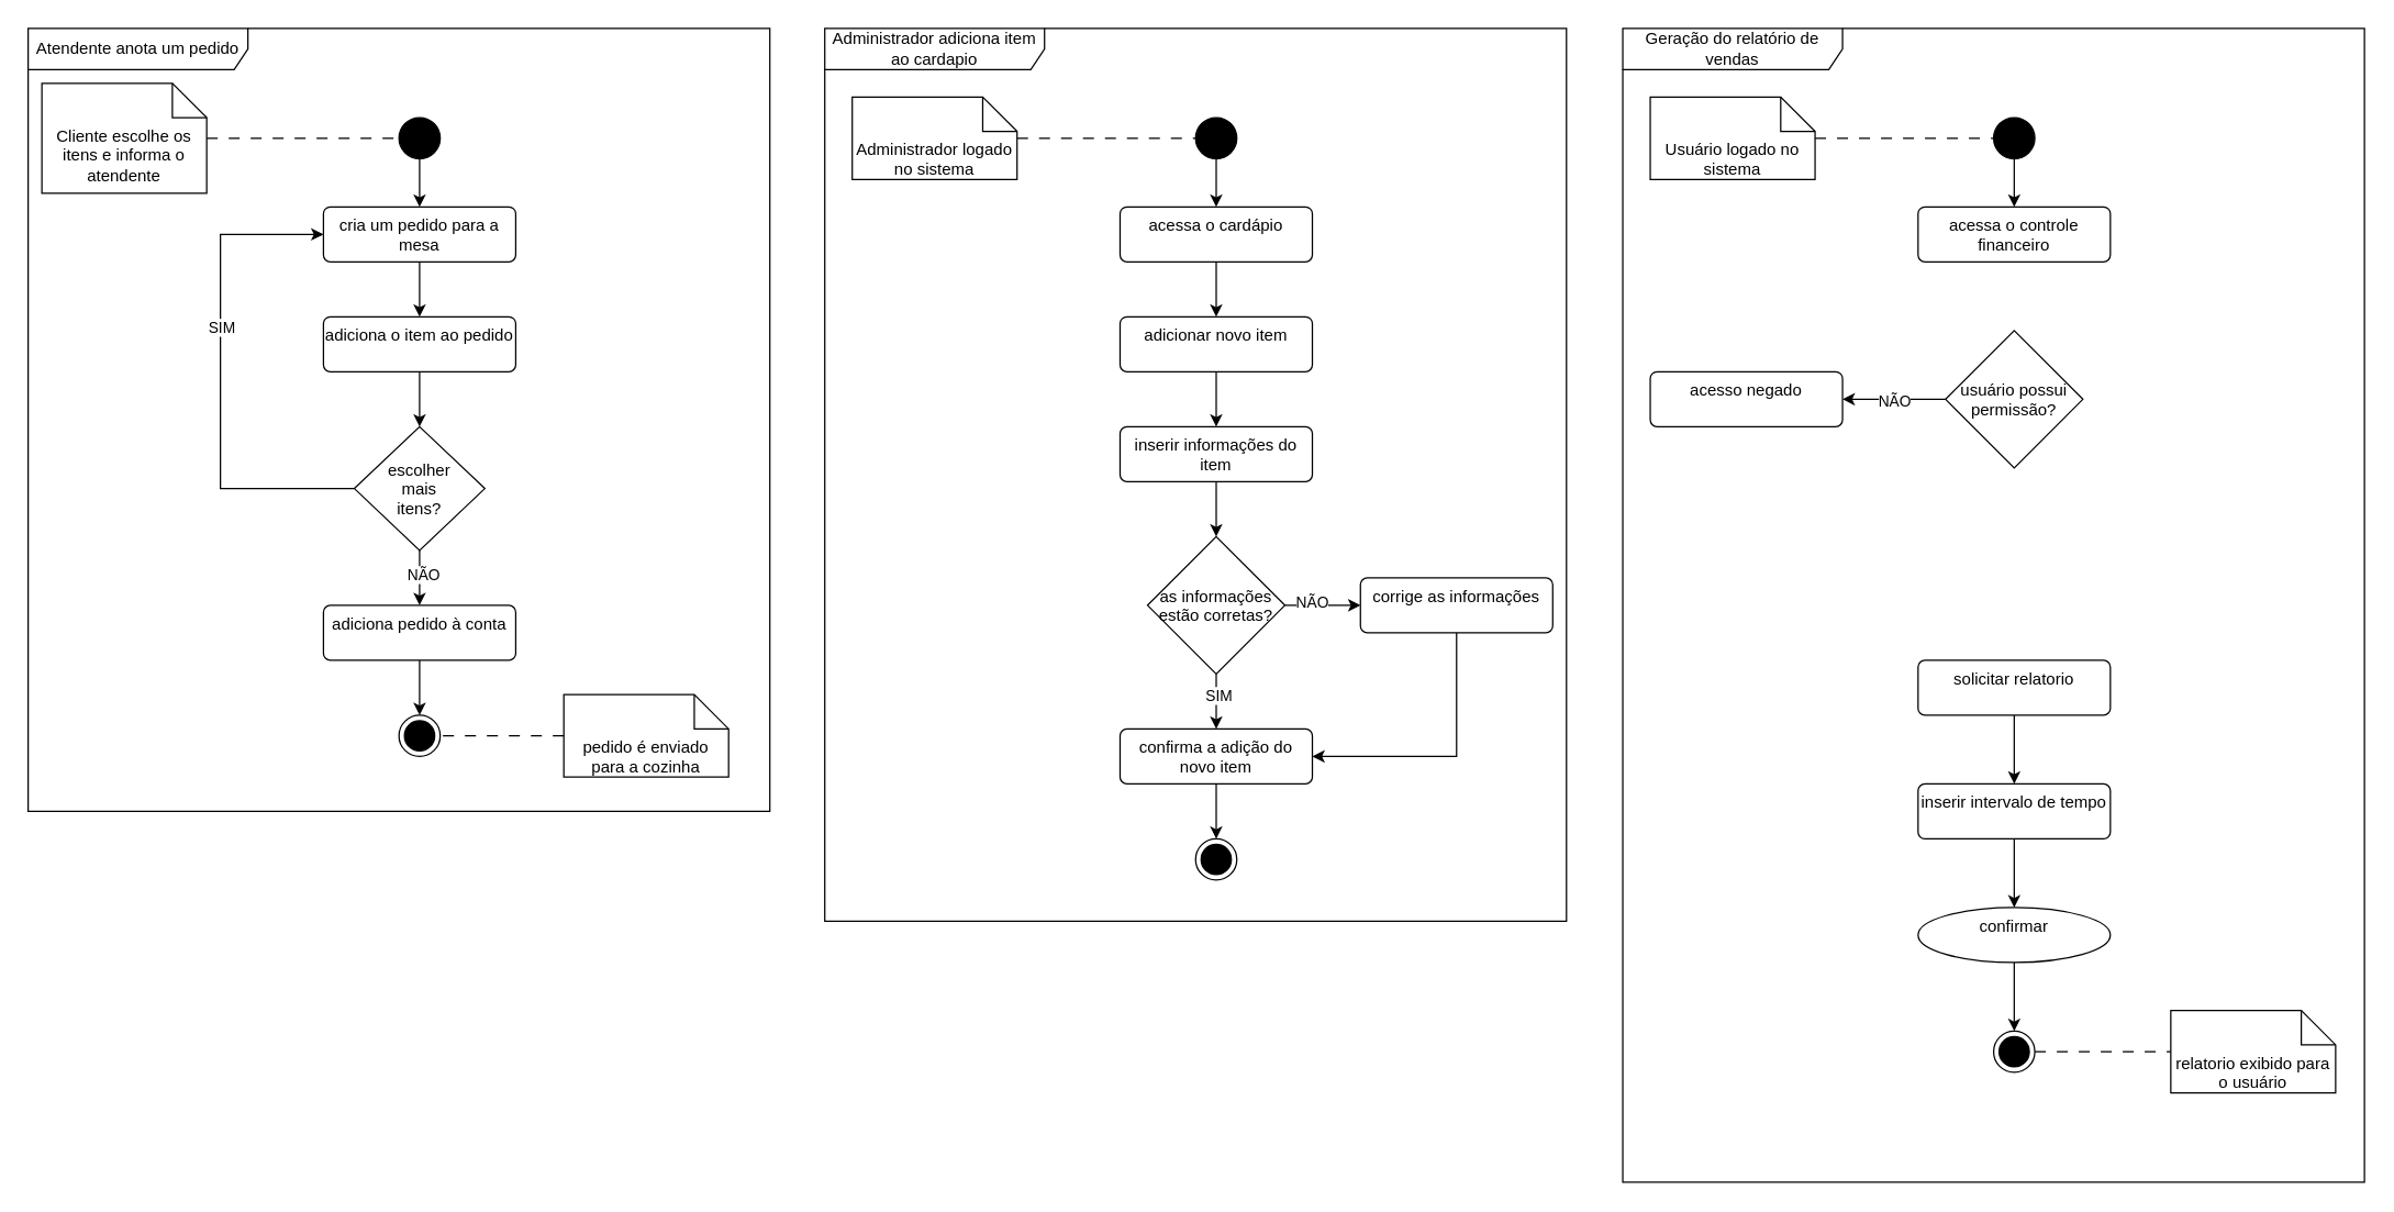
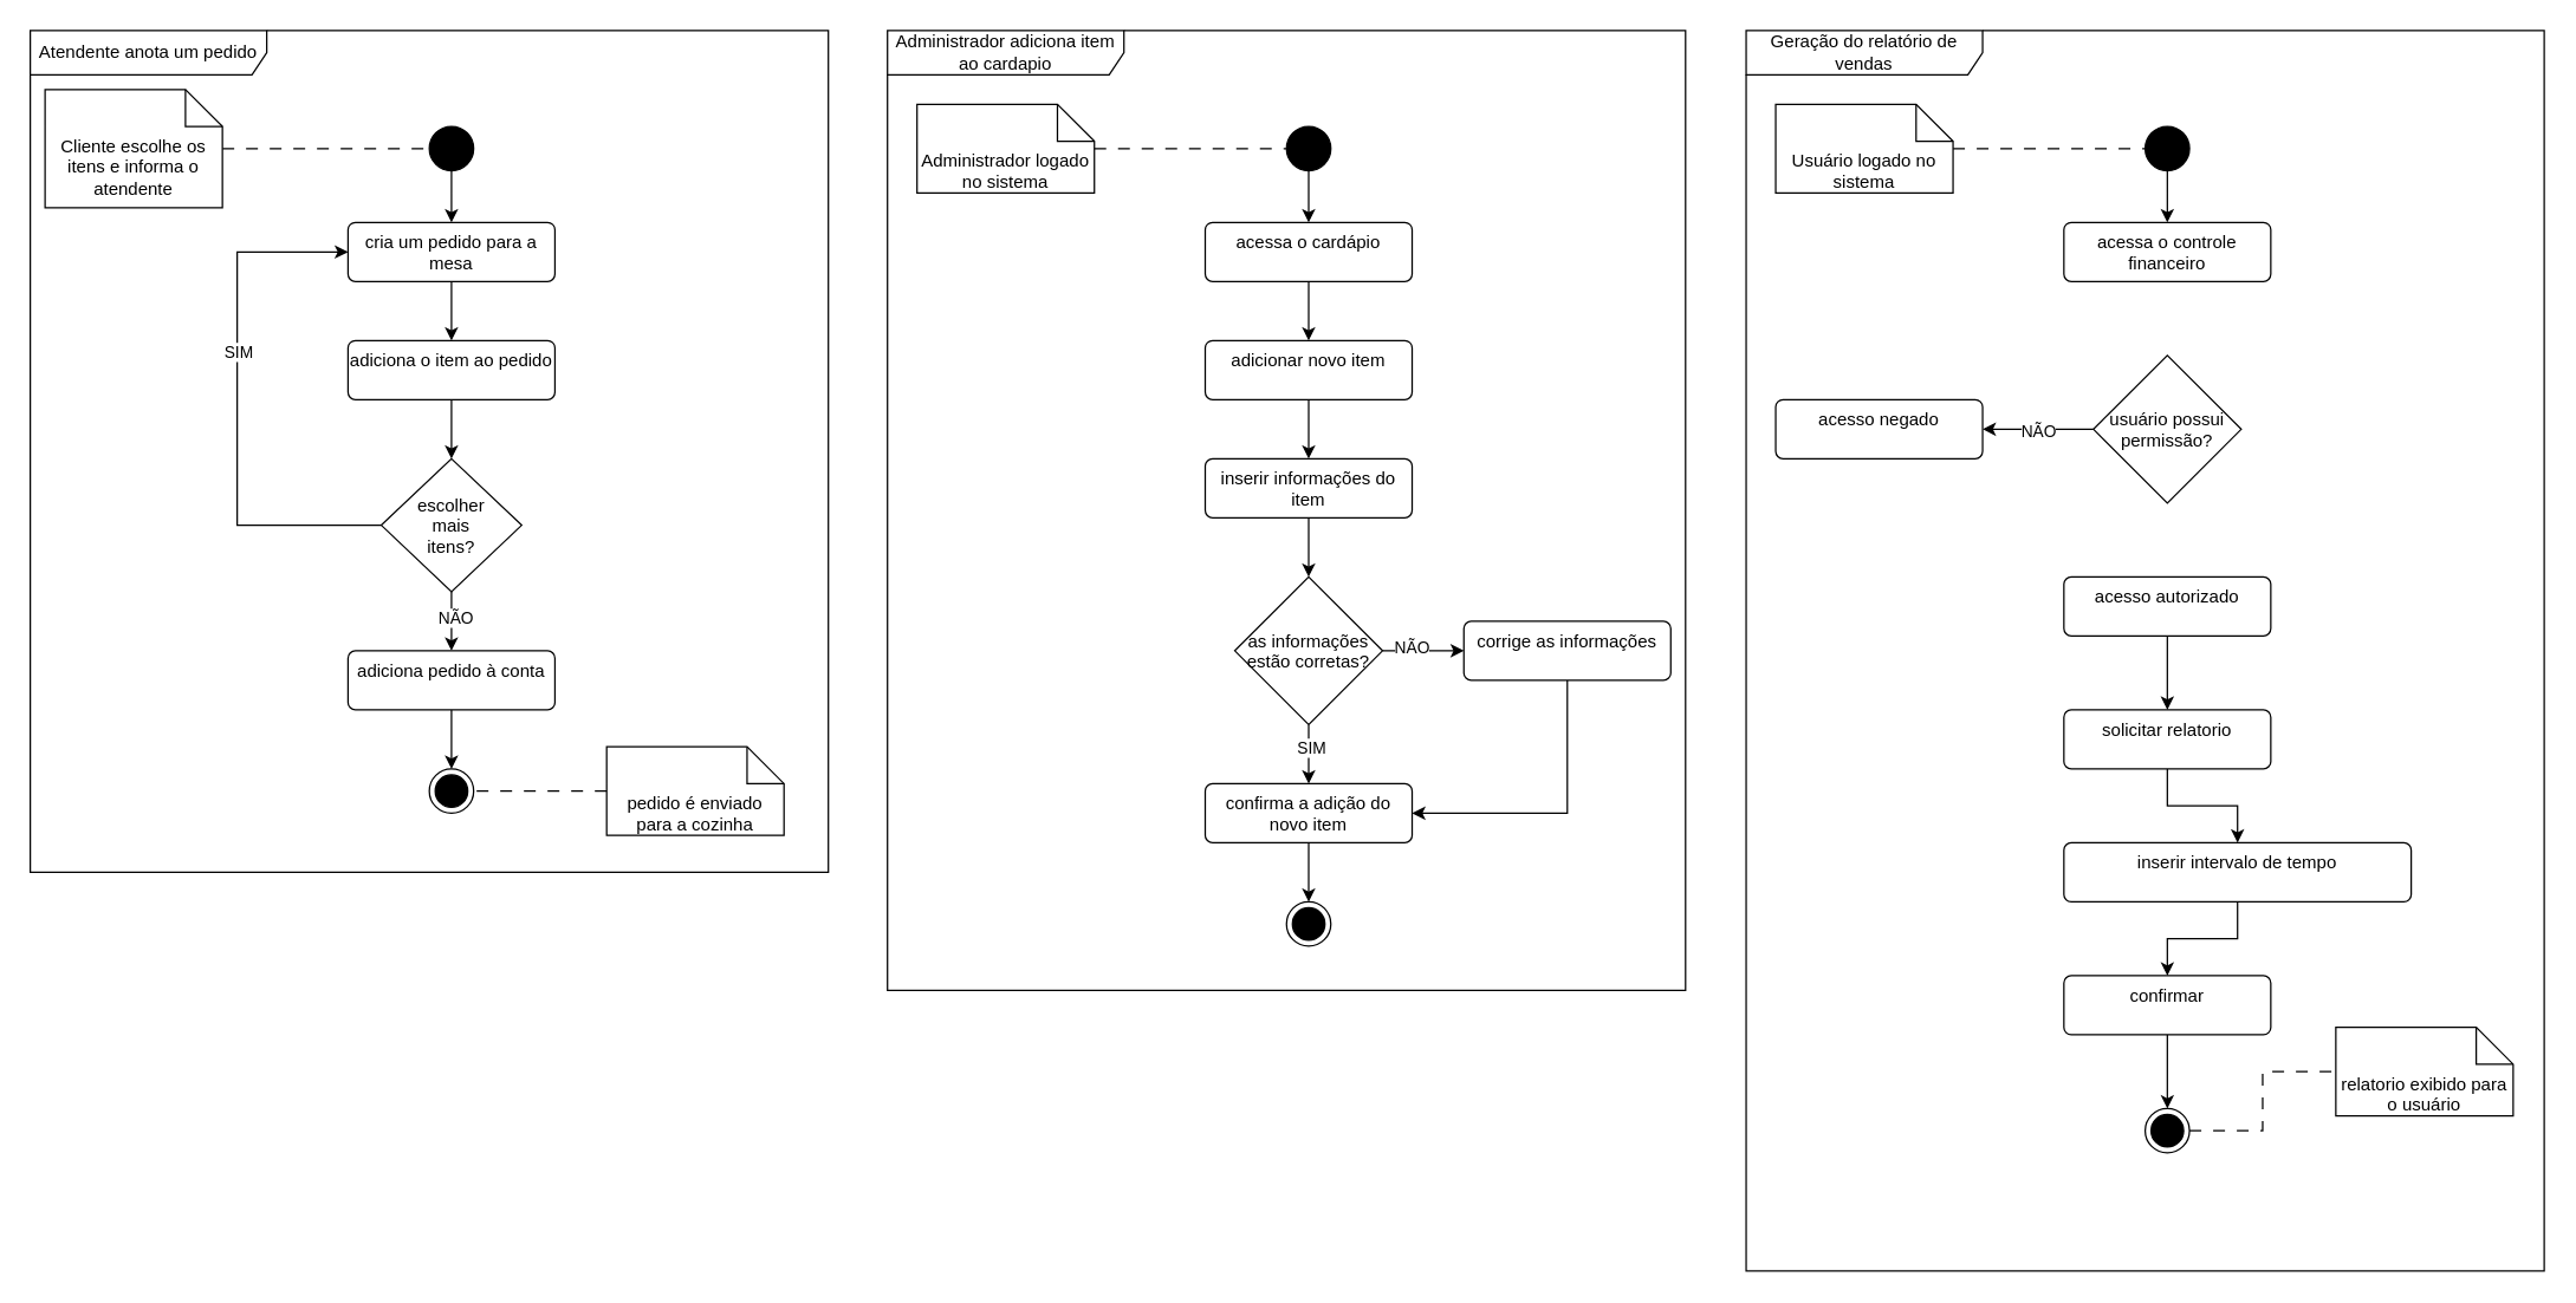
+ <mxCell id="53" value="acesso autorizado" style="html=1;align=center;verticalAlign=top;rounded=1;absoluteArcSize=1;arcSize=10;dashed=0;whiteSpace=wrap;" parent="42" vertex="1"><mxGeometry x="215" y="370" width="140" height="40" as="geometry" /></mxCell>
+ <mxCell id="52" style="edgeStyle=orthogonalEdgeStyle;rounded=0;orthogonalLoop=1;jettySize=auto;html=1;entryX=0.5;entryY=0;entryDx=0;entryDy=0;" parent="42" source="53" target="55" edge="1"><mxGeometry relative="1" as="geometry" /></mxCell>
- <mxCell id="57" value="inserir intervalo de tempo" style="html=1;align=center;verticalAlign=top;rounded=1;absoluteArcSize=1;arcSize=10;dashed=0;whiteSpace=wrap;" parent="42" vertex="1"><mxGeometry x="215" y="550" width="140" height="40" as="geometry" /></mxCell>
+ <mxCell id="57" value="inserir intervalo de tempo" style="html=1;align=center;verticalAlign=top;rounded=1;absoluteArcSize=1;arcSize=10;dashed=0;whiteSpace=wrap;" parent="42" vertex="1"><mxGeometry x="215" y="550" width="235" height="40" as="geometry" /></mxCell>
- <mxCell id="59" value="confirmar" style="ellipse;html=1;align=center;verticalAlign=top;absoluteArcSize=1;arcSize=10;dashed=0;whiteSpace=wrap;" parent="42" vertex="1"><mxGeometry x="215" y="640" width="140" height="40" as="geometry" /></mxCell>
+ <mxCell id="59" value="confirmar" style="html=1;align=center;verticalAlign=top;rounded=1;absoluteArcSize=1;arcSize=10;dashed=0;whiteSpace=wrap;" parent="42" vertex="1"><mxGeometry x="215" y="640" width="140" height="40" as="geometry" /></mxCell>
- <mxCell id="61" value="relatorio exibido para o usuário" style="shape=note2;boundedLbl=1;whiteSpace=wrap;html=1;size=25;verticalAlign=top;align=center;" parent="42" vertex="1"><mxGeometry x="399" y="715" width="120" height="60" as="geometry" /></mxCell>
+ <mxCell id="61" value="relatorio exibido para o usuário" style="shape=note2;boundedLbl=1;whiteSpace=wrap;html=1;size=25;verticalAlign=top;align=center;" parent="42" vertex="1"><mxGeometry x="399" y="675" width="120" height="60" as="geometry" /></mxCell>
